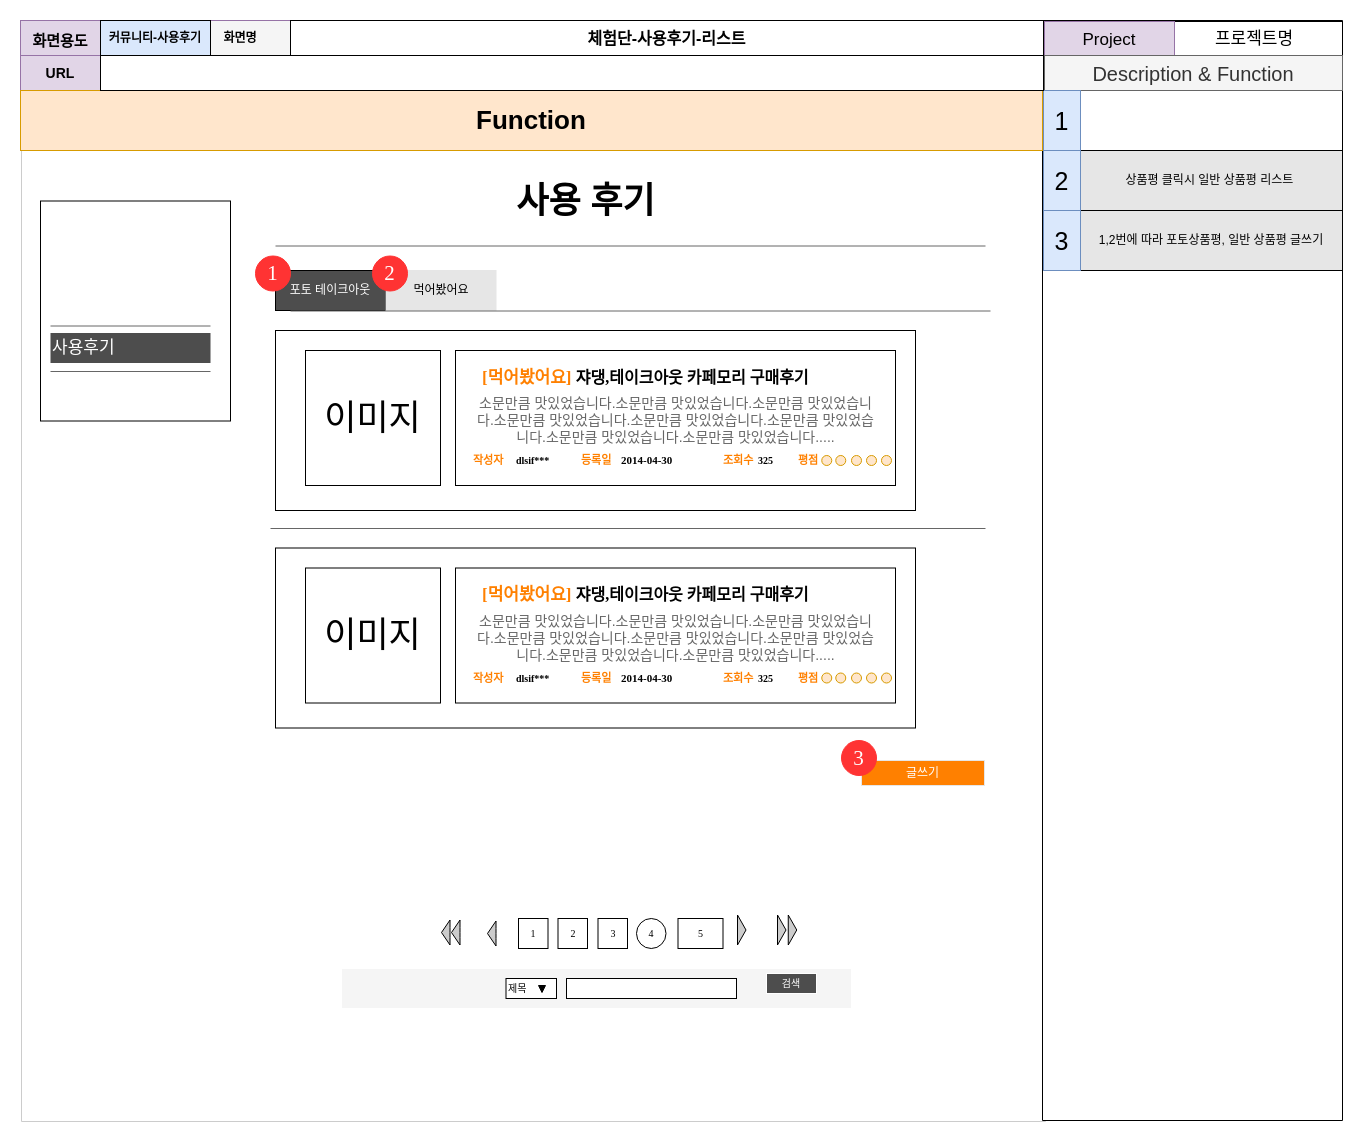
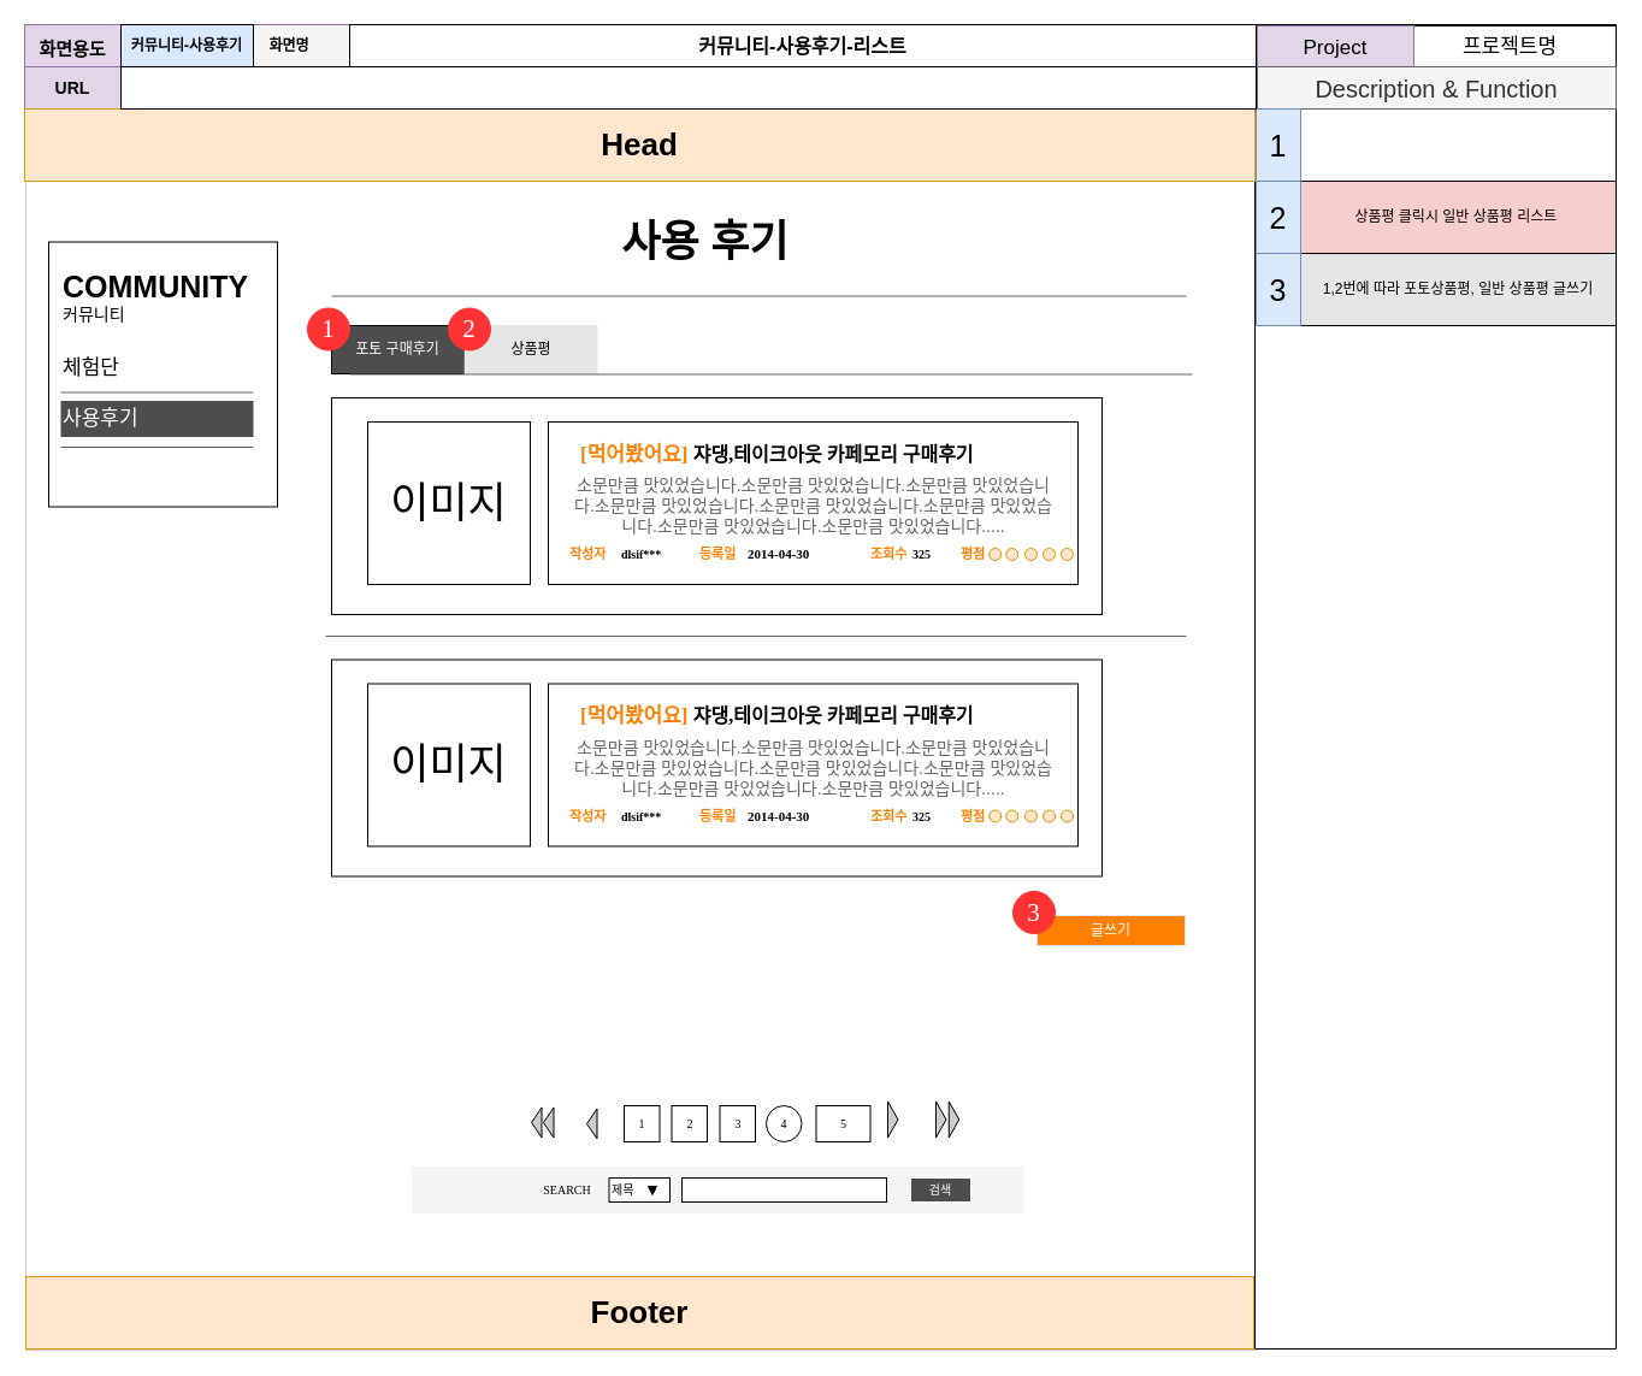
- <mxCell id="18" value="체험단-사용후기-리스트" style="rounded=0;whiteSpace=wrap;html=1;fontSize=16;fontStyle=1" parent="1" vertex="1"><mxGeometry x="290" y="20" width="753" height="35" as="geometry" /></mxCell>
+ <mxCell id="18" value="커뮤니티-사용후기-리스트" style="rounded=0;whiteSpace=wrap;html=1;fontSize=16;fontStyle=1" parent="1" vertex="1"><mxGeometry x="290" y="20" width="753" height="35" as="geometry" /></mxCell>
- <mxCell id="16" value="&lt;font style=&quot;font-size: 26px&quot;&gt;&lt;b&gt;Function&lt;/b&gt;&lt;/font&gt;" style="rounded=0;whiteSpace=wrap;html=1;strokeWidth=1;fillColor=#ffe6cc;strokeColor=#d79b00;" parent="1" vertex="1"><mxGeometry x="20" y="90" width="1022" height="60" as="geometry" /></mxCell>
+ <mxCell id="16" value="&lt;font style=&quot;font-size: 26px&quot;&gt;&lt;b&gt;Head&lt;/b&gt;&lt;/font&gt;" style="rounded=0;whiteSpace=wrap;html=1;strokeWidth=1;fillColor=#ffe6cc;strokeColor=#d79b00;" parent="1" vertex="1"><mxGeometry x="20" y="90" width="1022" height="60" as="geometry" /></mxCell>
- <mxCell id="44" value="상품평 클릭시 일반 상품평 리스트&amp;nbsp;" style="rounded=0;whiteSpace=wrap;html=1;strokeWidth=1;fillColor=#E6E6E6;strokeColor=#000000;align=center;" parent="1" vertex="1"><mxGeometry x="1080" y="150" width="262" height="60" as="geometry" /></mxCell>
+ <mxCell id="44" value="상품평 클릭시 일반 상품평 리스트&amp;nbsp;" style="rounded=0;whiteSpace=wrap;html=1;strokeWidth=1;fillColor=#f8cecc;strokeColor=#000000;align=center;" parent="1" vertex="1"><mxGeometry x="1080" y="150" width="262" height="60" as="geometry" /></mxCell>
+ <mxCell id="21" value="&lt;b&gt;&lt;font style=&quot;font-size: 25px&quot;&gt;COMMUNITY&lt;/font&gt;&lt;/b&gt;&lt;br&gt;&lt;font style=&quot;font-size: 14px&quot;&gt;커뮤니티&lt;/font&gt;" style="text;html=1;strokeColor=none;fillColor=none;align=left;verticalAlign=middle;whiteSpace=wrap;rounded=0;" parent="1" vertex="1"><mxGeometry x="50" y="210.5" width="170" height="70" as="geometry" /></mxCell>
- <mxCell id="48" value="포토 테이크아웃" style="rounded=0;whiteSpace=wrap;html=1;fillColor=#4D4D4D;fontColor=#FFFFFF;" parent="1" vertex="1"><mxGeometry x="275" y="270" width="110" height="40" as="geometry" /></mxCell>
+ <mxCell id="48" value="포토 구매후기" style="rounded=0;whiteSpace=wrap;html=1;fillColor=#4D4D4D;fontColor=#FFFFFF;" parent="1" vertex="1"><mxGeometry x="275" y="270" width="110" height="40" as="geometry" /></mxCell>
- <mxCell id="49" value="먹어봤어요" style="rounded=0;whiteSpace=wrap;html=1;fillColor=#E6E6E6;strokeColor=#E6E6E6;" parent="1" vertex="1"><mxGeometry x="385.5" y="270" width="110" height="40" as="geometry" /></mxCell>
+ <mxCell id="49" value="상품평" style="rounded=0;whiteSpace=wrap;html=1;fillColor=#E6E6E6;strokeColor=#E6E6E6;" parent="1" vertex="1"><mxGeometry x="385.5" y="270" width="110" height="40" as="geometry" /></mxCell>
+ <mxCell id="22" value="체험단" style="text;html=1;strokeColor=none;fillColor=#FFFFFF;align=left;verticalAlign=middle;whiteSpace=wrap;rounded=0;fontSize=17;fontFamily=Verdana;fontStyle=0" parent="1" vertex="1"><mxGeometry x="50" y="290.5" width="160" height="30" as="geometry" /></mxCell>
- <mxCell id="41" value="&lt;font color=&quot;#ffffff&quot;&gt;검색&lt;/font&gt;" style="rounded=0;whiteSpace=wrap;html=1;strokeColor=#FFFFFF;strokeWidth=1;fillColor=#4D4D4D;fontFamily=Verdana;fontSize=10;fontColor=#000000;align=center;" parent="1" vertex="1"><mxGeometry x="766" y="973" width="50" height="20" as="geometry" /></mxCell>
+ <mxCell id="41" value="&lt;font color=&quot;#ffffff&quot;&gt;검색&lt;/font&gt;" style="rounded=0;whiteSpace=wrap;html=1;strokeColor=#FFFFFF;strokeWidth=1;fillColor=#4D4D4D;fontFamily=Verdana;fontSize=10;fontColor=#000000;align=center;" parent="1" vertex="1"><mxGeometry x="756" y="978" width="50" height="20" as="geometry" /></mxCell>
+ <mxCell id="39" value="SEARCH" style="text;html=1;strokeColor=none;fillColor=none;align=center;verticalAlign=middle;whiteSpace=wrap;rounded=0;fontFamily=Verdana;fontSize=10;fontColor=#000000;" parent="1" vertex="1"><mxGeometry x="451" y="978" width="40" height="20" as="geometry" /></mxCell>
+ <mxCell id="15" value="&lt;span style=&quot;font-size: 26px&quot;&gt;&lt;b&gt;Footer&lt;/b&gt;&lt;/span&gt;" style="rounded=0;whiteSpace=wrap;html=1;strokeWidth=1;fillColor=#ffe6cc;strokeColor=#d79b00;" parent="1" vertex="1"><mxGeometry x="21" y="1060" width="1020" height="60" as="geometry" /></mxCell>
